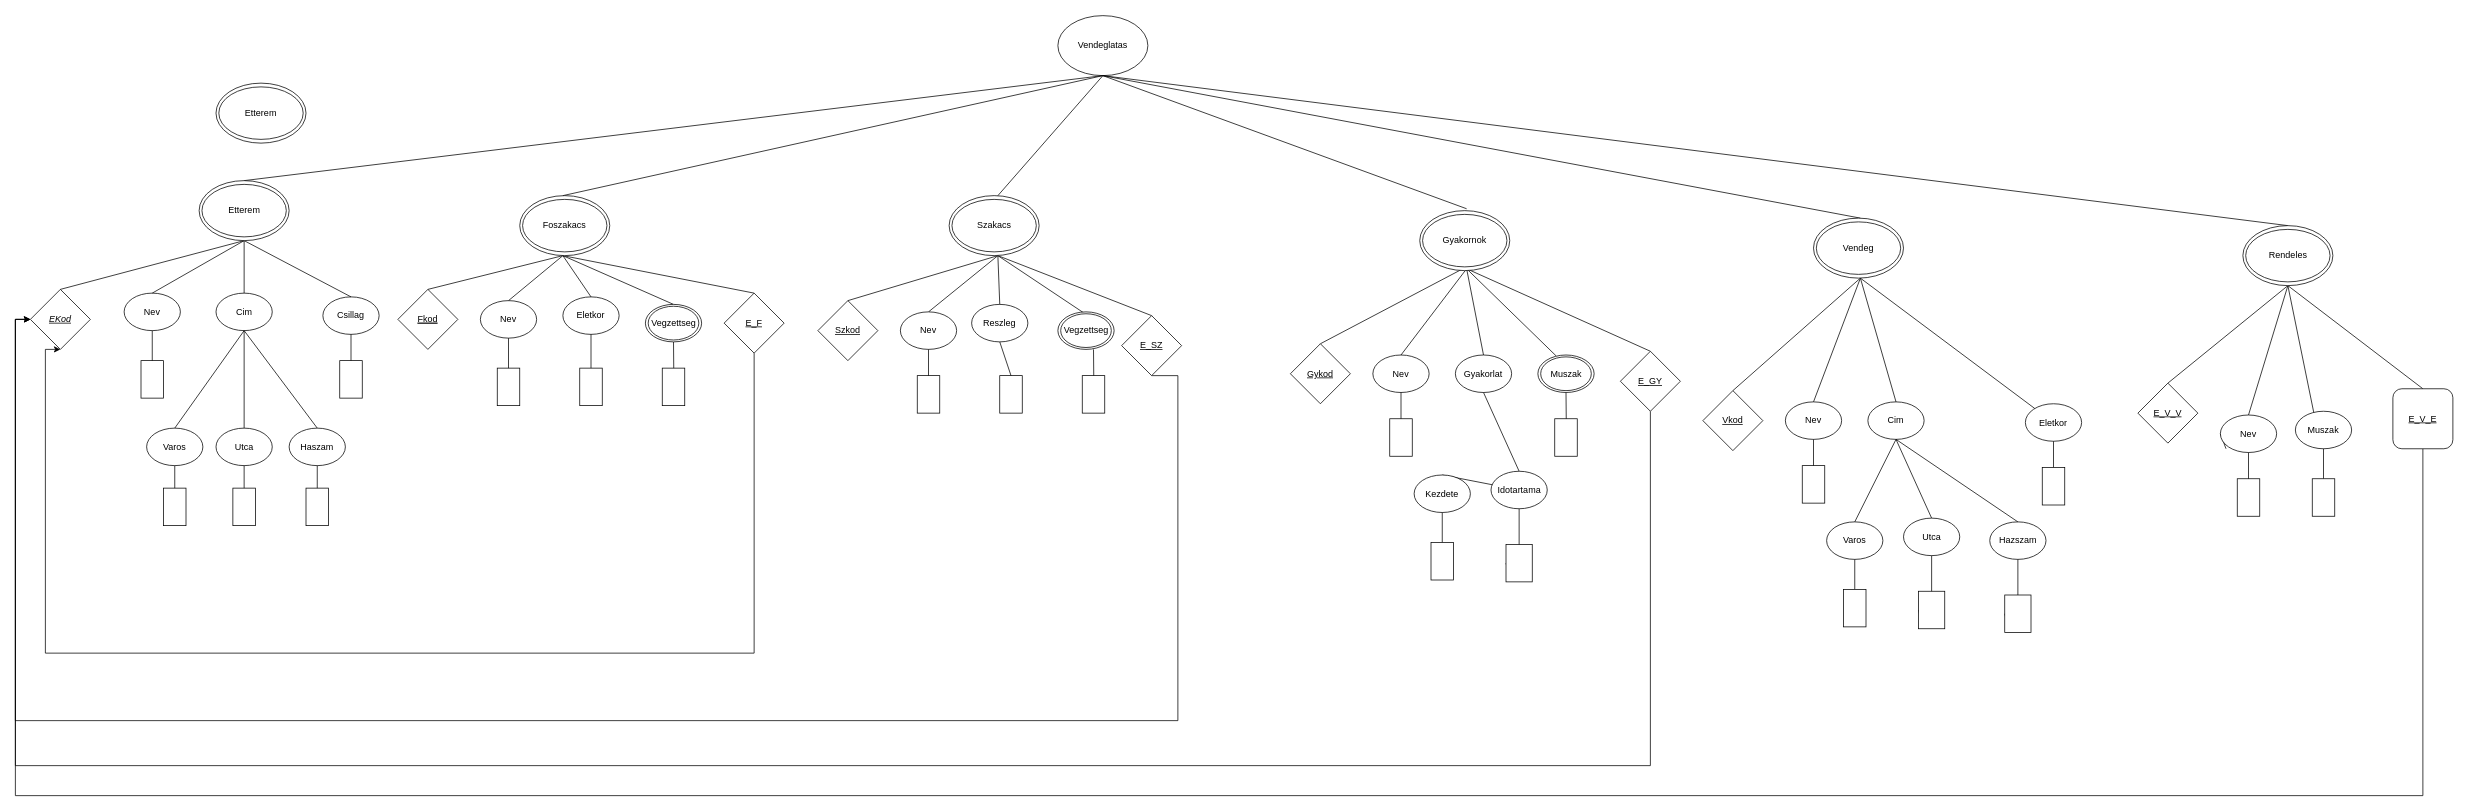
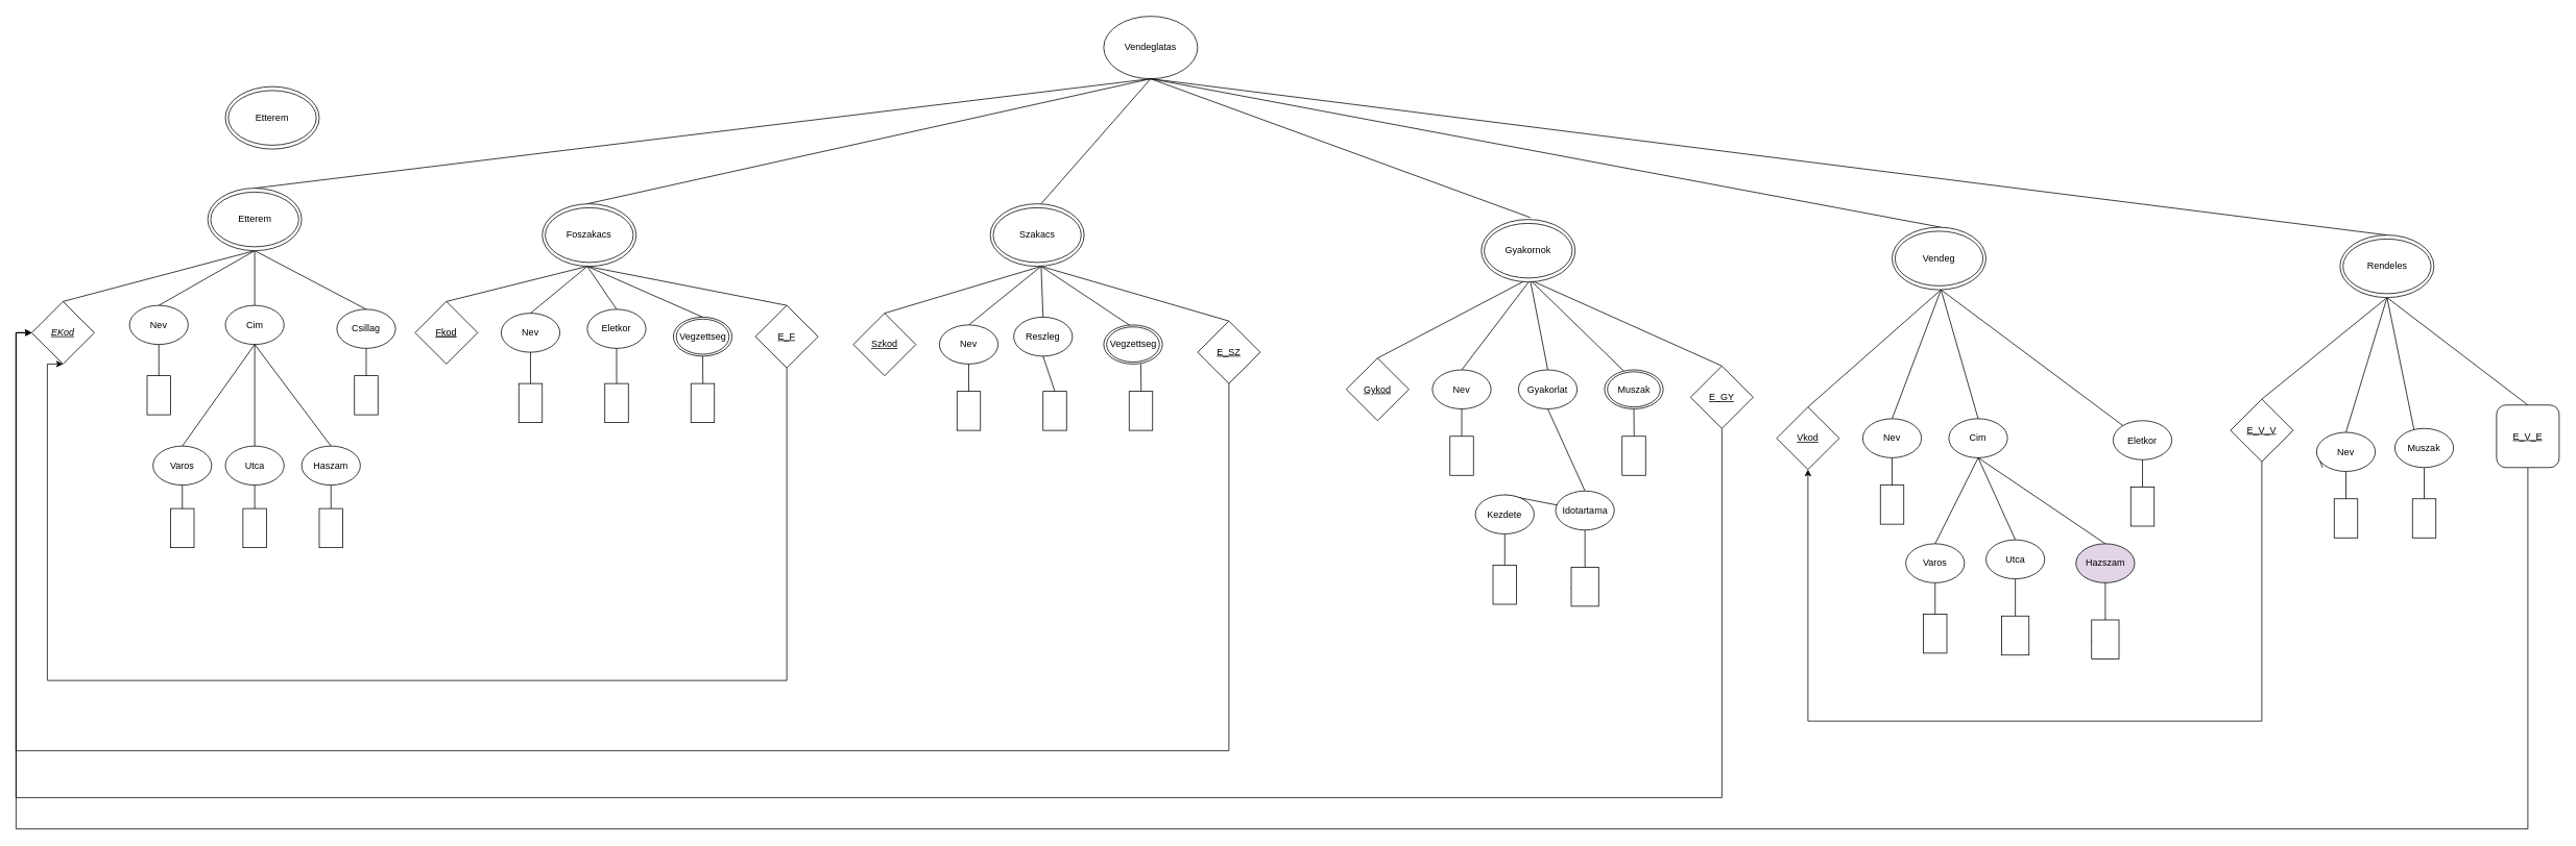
- <mxCell id="65" value="&lt;div&gt;E_SZ&lt;/div&gt;" style="rhombus;whiteSpace=wrap;html=1;sketch=0;strokeColor=default;fontStyle=4" vertex="1" parent="1"><mxGeometry x="1495" y="420" width="80" height="80" as="geometry" /></mxCell>
+ <mxCell id="65" value="&lt;div&gt;E_SZ&lt;/div&gt;" style="rhombus;whiteSpace=wrap;html=1;sketch=0;strokeColor=default;fontStyle=4" vertex="1" parent="1"><mxGeometry x="1530" y="410" width="80" height="80" as="geometry" /></mxCell>
- <mxCell id="112" value="Hazszam" style="ellipse;whiteSpace=wrap;html=1;" vertex="1" parent="1"><mxGeometry x="2652.5" y="695" width="75" height="50" as="geometry" /></mxCell>
+ <mxCell id="112" value="Hazszam" style="ellipse;whiteSpace=wrap;html=1;fillColor=#e1d5e7;" vertex="1" parent="1"><mxGeometry x="2652.5" y="695" width="75" height="50" as="geometry" /></mxCell>
+ <mxCell id="130" style="edgeStyle=orthogonalEdgeStyle;rounded=0;orthogonalLoop=1;jettySize=auto;html=1;exitX=0.5;exitY=1;exitDx=0;exitDy=0;entryX=0.5;entryY=1;entryDx=0;entryDy=0;" edge="1" parent="1" source="131" target="103"><mxGeometry relative="1" as="geometry"><mxPoint x="2310" y="1255" as="targetPoint" /><Array as="points"><mxPoint x="2890" y="922" /><mxPoint x="2310" y="922" /></Array></mxGeometry></mxCell>
